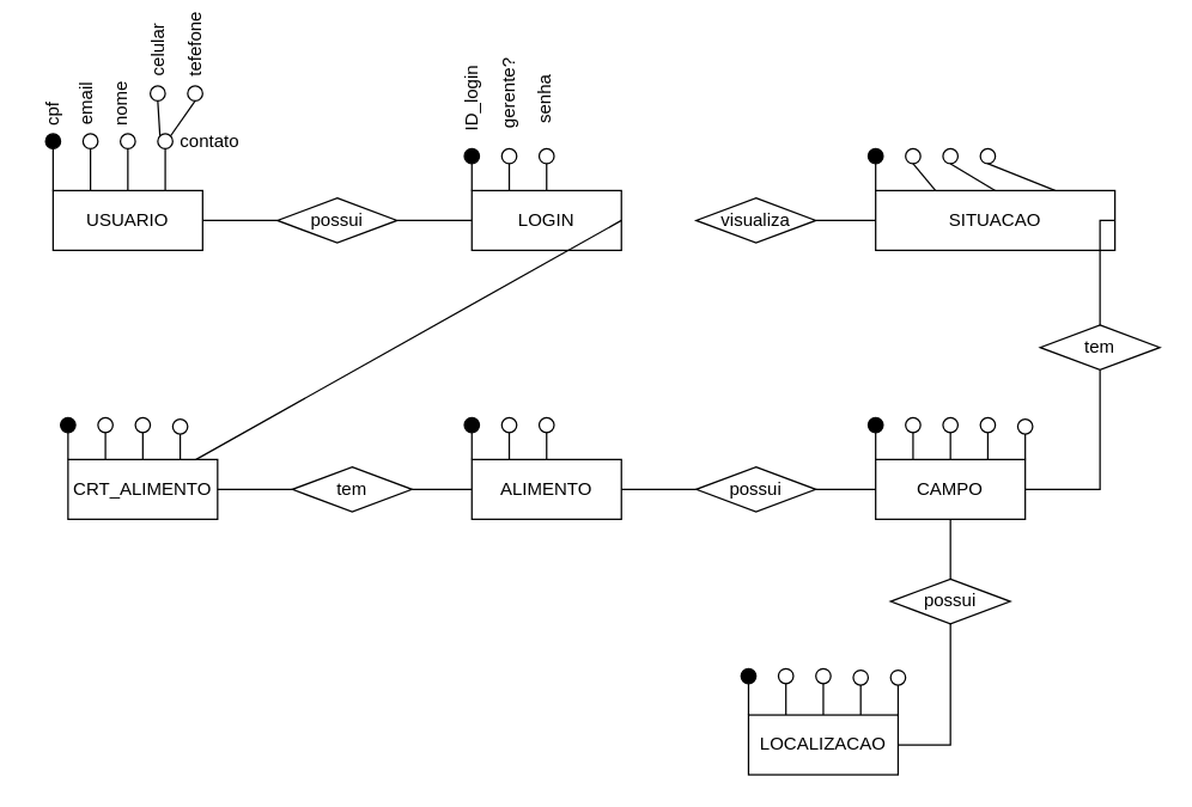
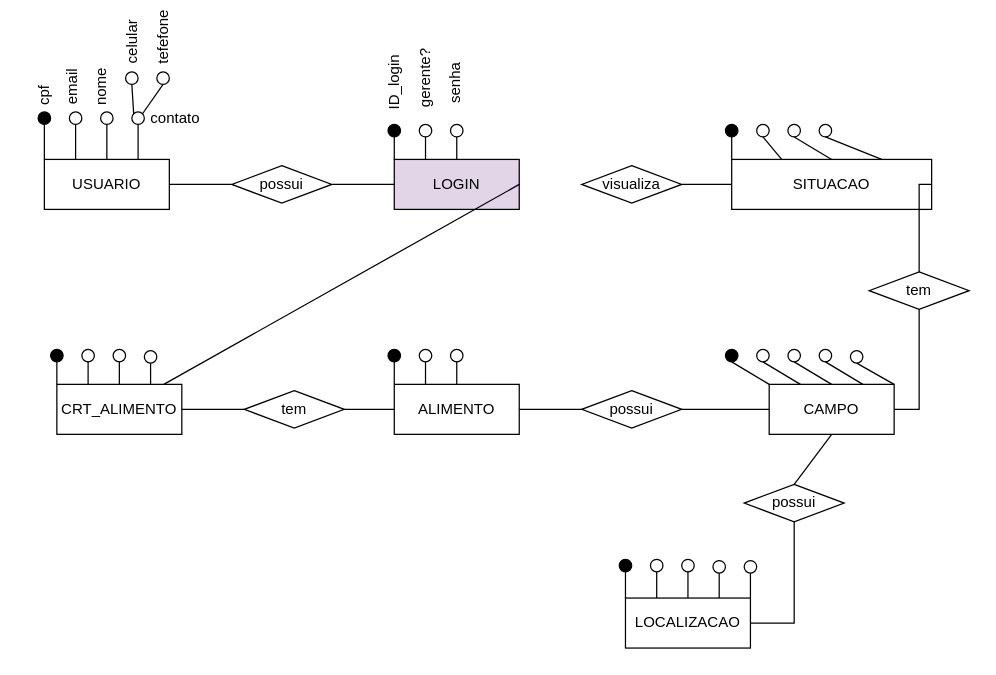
- <mxCell id="3" value="LOGIN" style="rounded=0;whiteSpace=wrap;html=1;" vertex="1" parent="1"><mxGeometry x="315" y="127" width="100" height="40" as="geometry" /></mxCell>
+ <mxCell id="3" value="LOGIN" style="rounded=0;whiteSpace=wrap;html=1;fillColor=#e1d5e7;" vertex="1" parent="1"><mxGeometry x="315" y="127" width="100" height="40" as="geometry" /></mxCell>
- <mxCell id="4" value="CAMPO" style="rounded=0;whiteSpace=wrap;html=1;" vertex="1" parent="1"><mxGeometry x="585" y="307" width="100" height="40" as="geometry" /></mxCell>
+ <mxCell id="4" value="CAMPO" style="rounded=0;whiteSpace=wrap;html=1;" vertex="1" parent="1"><mxGeometry x="615" y="307" width="100" height="40" as="geometry" /></mxCell>
